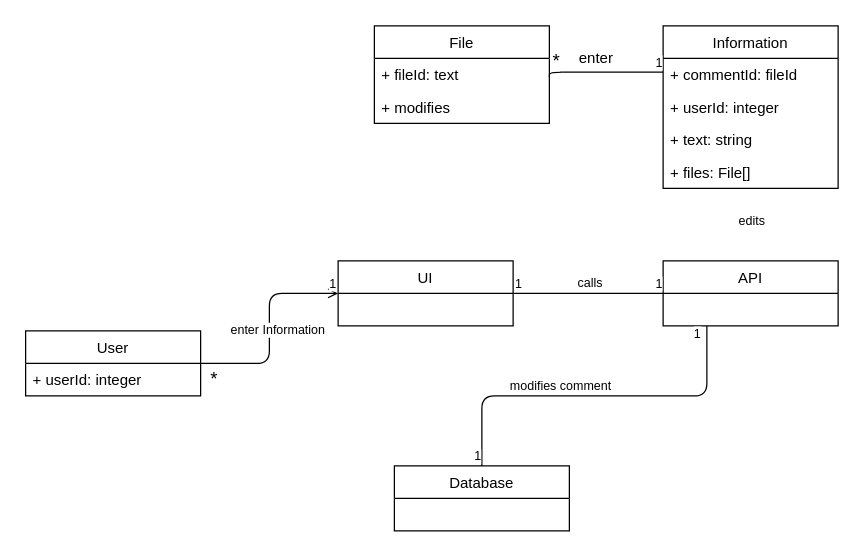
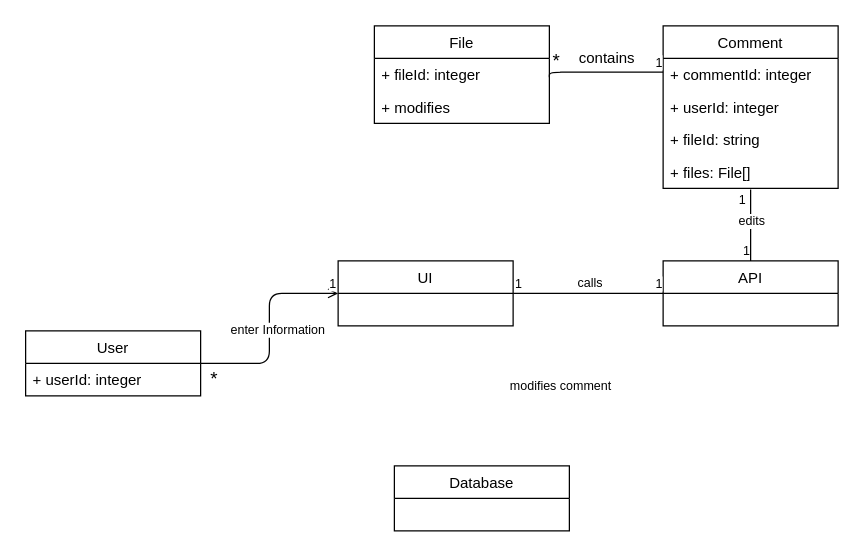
- <mxCell id="19" value="Information" style="swimlane;fontStyle=0;childLayout=stackLayout;horizontal=1;startSize=26;fillColor=none;horizontalStack=0;resizeParent=1;resizeParentMax=0;resizeLast=0;collapsible=1;marginBottom=0;" parent="1" vertex="1"><mxGeometry x="530" y="20" width="140" height="130" as="geometry" /></mxCell>
+ <mxCell id="19" value="Comment" style="swimlane;fontStyle=0;childLayout=stackLayout;horizontal=1;startSize=26;fillColor=none;horizontalStack=0;resizeParent=1;resizeParentMax=0;resizeLast=0;collapsible=1;marginBottom=0;" parent="1" vertex="1"><mxGeometry x="530" y="20" width="140" height="130" as="geometry" /></mxCell>
- <mxCell id="34" value="enter" style="text;html=1;resizable=0;points=[];autosize=1;align=left;verticalAlign=top;spacingTop=-4;" parent="1" vertex="1"><mxGeometry x="461" y="36" width="60" height="20" as="geometry" /></mxCell>
+ <mxCell id="34" value="contains" style="text;html=1;resizable=0;points=[];autosize=1;align=left;verticalAlign=top;spacingTop=-4;" parent="1" vertex="1"><mxGeometry x="461" y="36" width="60" height="20" as="geometry" /></mxCell>
- <mxCell id="29" value="+ fileId: text" style="text;strokeColor=none;fillColor=none;align=left;verticalAlign=top;spacingLeft=4;spacingRight=4;overflow=hidden;rotatable=0;points=[[0,0.5],[1,0.5]];portConstraint=eastwest;" parent="28" vertex="1"><mxGeometry y="26" width="140" height="26" as="geometry" /></mxCell>
+ <mxCell id="29" value="+ fileId: integer" style="text;strokeColor=none;fillColor=none;align=left;verticalAlign=top;spacingLeft=4;spacingRight=4;overflow=hidden;rotatable=0;points=[[0,0.5],[1,0.5]];portConstraint=eastwest;" parent="28" vertex="1"><mxGeometry y="26" width="140" height="26" as="geometry" /></mxCell>
- <mxCell id="20" value="+ commentId: fileId" style="text;strokeColor=none;fillColor=none;align=left;verticalAlign=top;spacingLeft=4;spacingRight=4;overflow=hidden;rotatable=0;points=[[0,0.5],[1,0.5]];portConstraint=eastwest;" parent="19" vertex="1"><mxGeometry y="26" width="140" height="26" as="geometry" /></mxCell>
+ <mxCell id="20" value="+ commentId: integer" style="text;strokeColor=none;fillColor=none;align=left;verticalAlign=top;spacingLeft=4;spacingRight=4;overflow=hidden;rotatable=0;points=[[0,0.5],[1,0.5]];portConstraint=eastwest;" parent="19" vertex="1"><mxGeometry y="26" width="140" height="26" as="geometry" /></mxCell>
- <mxCell id="22" value="+ text: string" style="text;strokeColor=none;fillColor=none;align=left;verticalAlign=top;spacingLeft=4;spacingRight=4;overflow=hidden;rotatable=0;points=[[0,0.5],[1,0.5]];portConstraint=eastwest;" parent="19" vertex="1"><mxGeometry y="78" width="140" height="26" as="geometry" /></mxCell>
+ <mxCell id="22" value="+ fileId: string" style="text;strokeColor=none;fillColor=none;align=left;verticalAlign=top;spacingLeft=4;spacingRight=4;overflow=hidden;rotatable=0;points=[[0,0.5],[1,0.5]];portConstraint=eastwest;" parent="19" vertex="1"><mxGeometry y="78" width="140" height="26" as="geometry" /></mxCell>
+ <mxCell id="24" value="" style="endArrow=none;html=1;edgeStyle=orthogonalEdgeStyle;entryX=0.5;entryY=0;entryDx=0;entryDy=0;exitX=0.5;exitY=1.038;exitDx=0;exitDy=0;exitPerimeter=0;" parent="1" source="23" target="6" edge="1"><mxGeometry relative="1" as="geometry"><mxPoint x="600" y="172" as="sourcePoint" /><mxPoint x="710" y="162" as="targetPoint" /><Array as="points" /></mxGeometry></mxCell>
+ <mxCell id="25" value="1" style="resizable=0;html=1;align=left;verticalAlign=bottom;labelBackgroundColor=#ffffff;fontSize=10;" parent="24" connectable="0" vertex="1"><mxGeometry x="-1" relative="1" as="geometry"><mxPoint x="-11" y="16" as="offset" /></mxGeometry></mxCell>
+ <mxCell id="26" value="1" style="resizable=0;html=1;align=right;verticalAlign=bottom;labelBackgroundColor=#ffffff;fontSize=10;" parent="24" connectable="0" vertex="1"><mxGeometry x="1" relative="1" as="geometry" /></mxCell>
- <mxCell id="15" value="" style="endArrow=none;html=1;edgeStyle=orthogonalEdgeStyle;exitX=0.25;exitY=1;exitDx=0;exitDy=0;" parent="1" source="6" target="4" edge="1"><mxGeometry relative="1" as="geometry"><mxPoint x="580" y="302" as="sourcePoint" /><mxPoint x="700" y="302" as="targetPoint" /></mxGeometry></mxCell>
- <mxCell id="16" value="1" style="resizable=0;html=1;align=left;verticalAlign=bottom;labelBackgroundColor=#ffffff;fontSize=10;" parent="15" connectable="0" vertex="1"><mxGeometry x="-1" relative="1" as="geometry"><mxPoint x="-12" y="14" as="offset" /></mxGeometry></mxCell>
- <mxCell id="17" value="1" style="resizable=0;html=1;align=right;verticalAlign=bottom;labelBackgroundColor=#ffffff;fontSize=10;" parent="15" connectable="0" vertex="1"><mxGeometry x="1" relative="1" as="geometry" /></mxCell>
